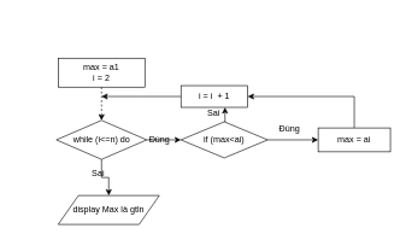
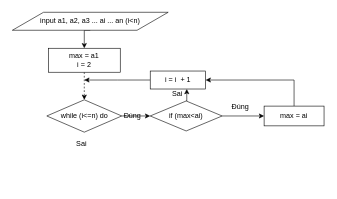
+ <mxCell id="3" value="input a1, a2, a3 ... ai ... an (i&amp;lt;n)" style="shape=parallelogram;perimeter=parallelogramPerimeter;whiteSpace=wrap;html=1;" vertex="1" parent="1"><mxGeometry x="20" y="20" width="260" height="30" as="geometry" /></mxCell>
+ <mxCell id="2" style="edgeStyle=orthogonalEdgeStyle;rounded=0;orthogonalLoop=1;jettySize=auto;html=1;exitX=0.5;exitY=1;exitDx=0;exitDy=0;entryX=0.5;entryY=0;entryDx=0;entryDy=0;" edge="1" parent="1" source="3" target="5"><mxGeometry relative="1" as="geometry" /></mxCell>
- <mxCell id="7" style="edgeStyle=orthogonalEdgeStyle;rounded=0;orthogonalLoop=1;jettySize=auto;html=1;exitX=0.5;exitY=1;exitDx=0;exitDy=0;entryX=0.5;entryY=0;entryDx=0;entryDy=0;" edge="1" parent="1" source="8" target="16"><mxGeometry relative="1" as="geometry" /></mxCell>
- <mxCell id="16" value="display Max là gtln" style="shape=parallelogram;perimeter=parallelogramPerimeter;whiteSpace=wrap;html=1;" vertex="1" parent="1"><mxGeometry x="80" y="270" width="140" height="40" as="geometry" /></mxCell>
